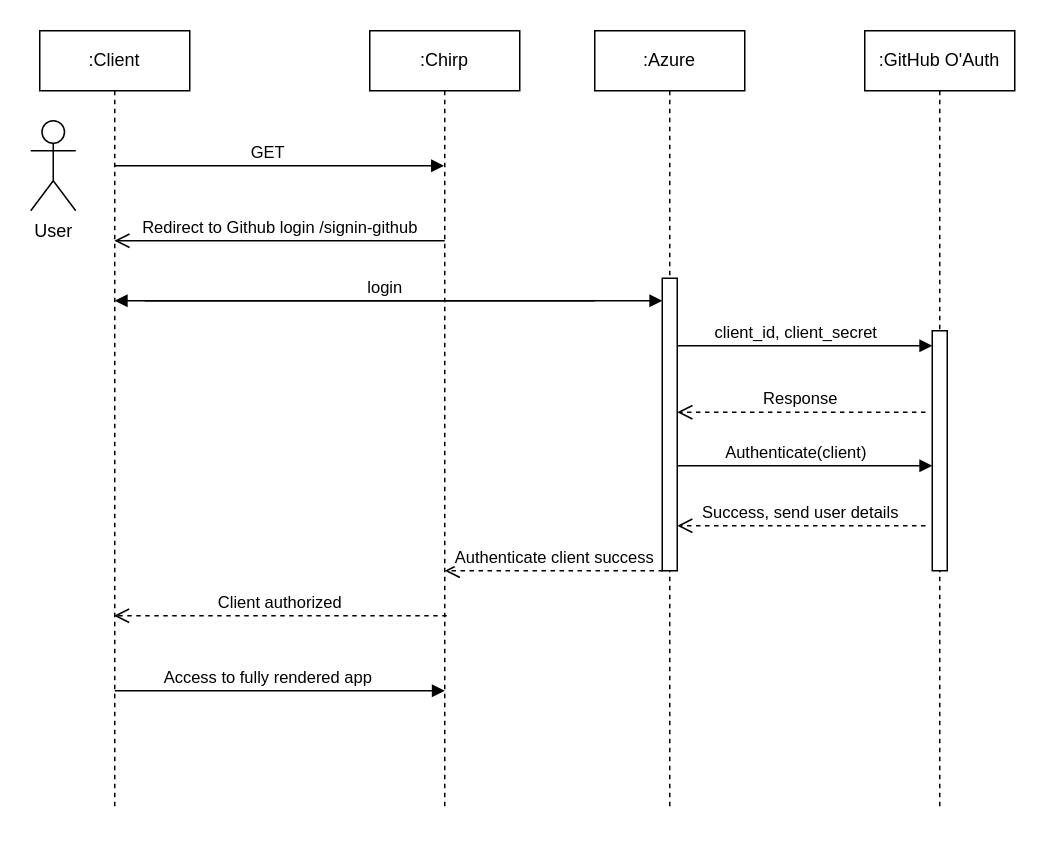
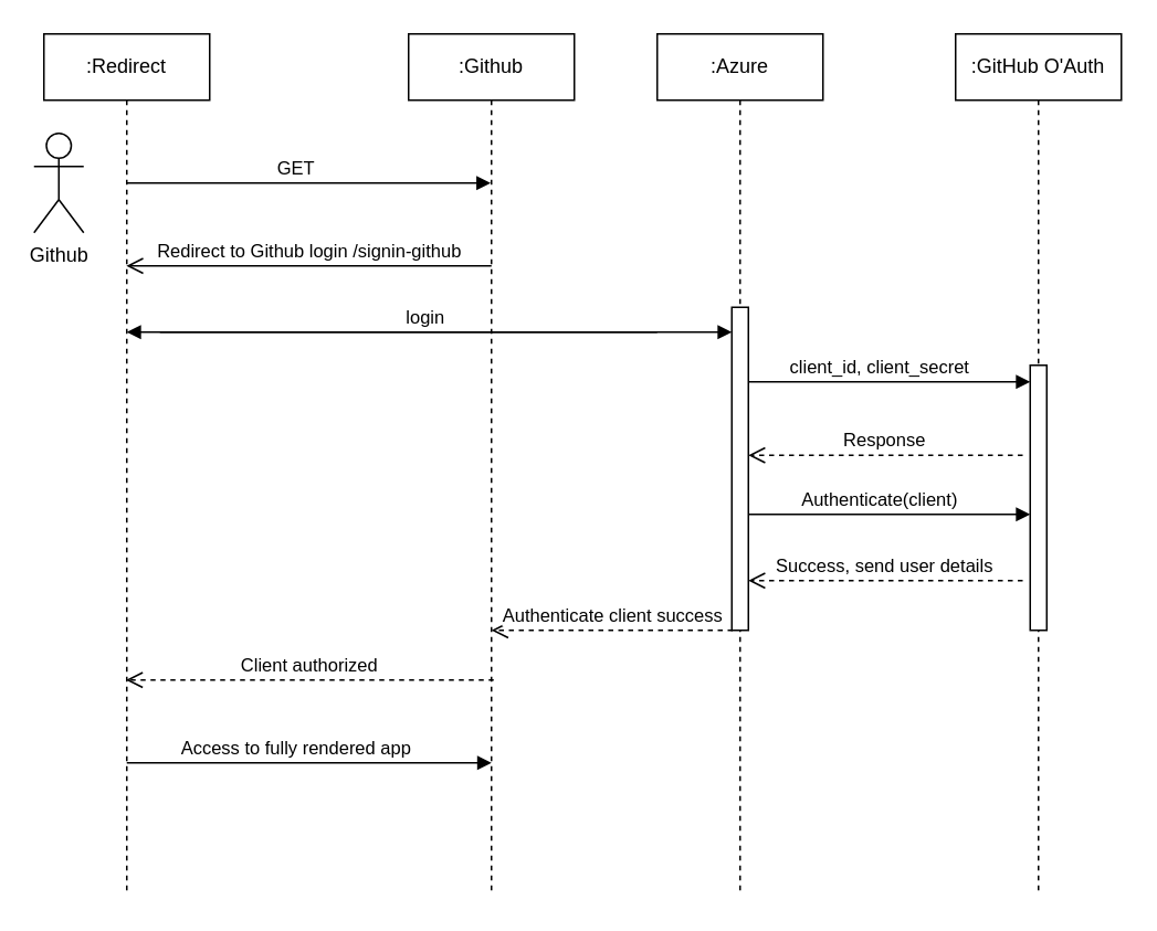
- <mxCell id="2" value=":Client" style="shape=umlLifeline;perimeter=lifelinePerimeter;whiteSpace=wrap;html=1;container=0;dropTarget=0;collapsible=0;recursiveResize=0;outlineConnect=0;portConstraint=eastwest;newEdgeStyle={&quot;edgeStyle&quot;:&quot;elbowEdgeStyle&quot;,&quot;elbow&quot;:&quot;vertical&quot;,&quot;curved&quot;:0,&quot;rounded&quot;:0};" vertex="1" parent="1"><mxGeometry x="26" y="20" width="100" height="520" as="geometry" /></mxCell>
+ <mxCell id="2" value=":Redirect" style="shape=umlLifeline;perimeter=lifelinePerimeter;whiteSpace=wrap;html=1;container=0;dropTarget=0;collapsible=0;recursiveResize=0;outlineConnect=0;portConstraint=eastwest;newEdgeStyle={&quot;edgeStyle&quot;:&quot;elbowEdgeStyle&quot;,&quot;elbow&quot;:&quot;vertical&quot;,&quot;curved&quot;:0,&quot;rounded&quot;:0};" vertex="1" parent="1"><mxGeometry x="26" y="20" width="100" height="520" as="geometry" /></mxCell>
- <mxCell id="3" value=":Chirp" style="shape=umlLifeline;perimeter=lifelinePerimeter;whiteSpace=wrap;html=1;container=0;dropTarget=0;collapsible=0;recursiveResize=0;outlineConnect=0;portConstraint=eastwest;newEdgeStyle={&quot;edgeStyle&quot;:&quot;elbowEdgeStyle&quot;,&quot;elbow&quot;:&quot;vertical&quot;,&quot;curved&quot;:0,&quot;rounded&quot;:0};" vertex="1" parent="1"><mxGeometry x="246" y="20" width="100" height="520" as="geometry" /></mxCell>
+ <mxCell id="3" value=":Github" style="shape=umlLifeline;perimeter=lifelinePerimeter;whiteSpace=wrap;html=1;container=0;dropTarget=0;collapsible=0;recursiveResize=0;outlineConnect=0;portConstraint=eastwest;newEdgeStyle={&quot;edgeStyle&quot;:&quot;elbowEdgeStyle&quot;,&quot;elbow&quot;:&quot;vertical&quot;,&quot;curved&quot;:0,&quot;rounded&quot;:0};" vertex="1" parent="1"><mxGeometry x="246" y="20" width="100" height="520" as="geometry" /></mxCell>
- <mxCell id="19" value="User" style="shape=umlActor;verticalLabelPosition=bottom;verticalAlign=top;html=1;outlineConnect=0;" vertex="1" parent="1"><mxGeometry x="20" y="80" width="30" height="60" as="geometry" /></mxCell>
+ <mxCell id="19" value="Github" style="shape=umlActor;verticalLabelPosition=bottom;verticalAlign=top;html=1;outlineConnect=0;" vertex="1" parent="1"><mxGeometry x="20" y="80" width="30" height="60" as="geometry" /></mxCell>
